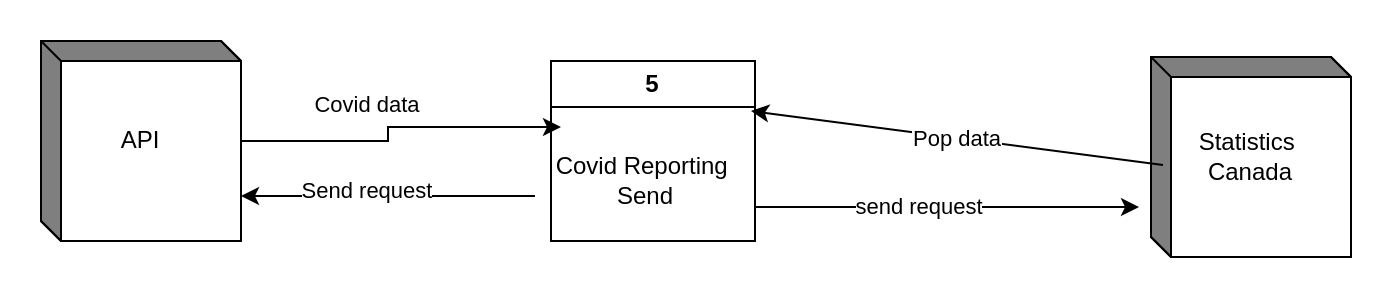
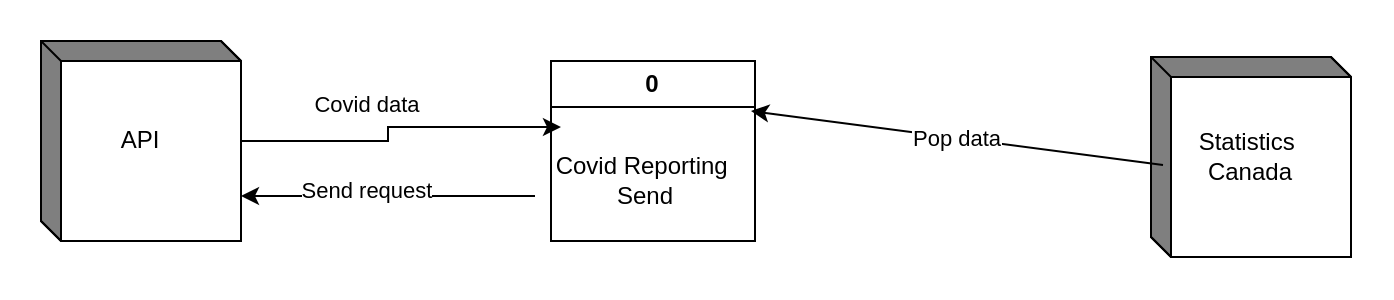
- <mxCell id="8" value="5" style="swimlane;whiteSpace=wrap;html=1;" vertex="1" parent="1"><mxGeometry x="275" y="30" width="102" height="90" as="geometry" /></mxCell>
+ <mxCell id="8" value="0" style="swimlane;whiteSpace=wrap;html=1;" vertex="1" parent="1"><mxGeometry x="275" y="30" width="102" height="90" as="geometry" /></mxCell>
- <mxCell id="12" style="edgeStyle=orthogonalEdgeStyle;rounded=0;orthogonalLoop=1;jettySize=auto;html=1;entryX=-0.06;entryY=0.75;entryDx=0;entryDy=0;entryPerimeter=0;" edge="1" parent="1" source="7" target="4"><mxGeometry relative="1" as="geometry"><Array as="points"><mxPoint x="425" y="103" /><mxPoint x="425" y="103" /></Array></mxGeometry></mxCell>
- <mxCell id="13" value="send request" style="edgeLabel;html=1;align=center;verticalAlign=middle;resizable=0;points=[];" vertex="1" connectable="0" parent="12"><mxGeometry x="-0.156" y="1" relative="1" as="geometry"><mxPoint as="offset" /></mxGeometry></mxCell>
